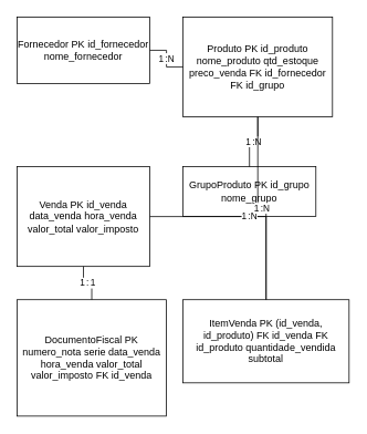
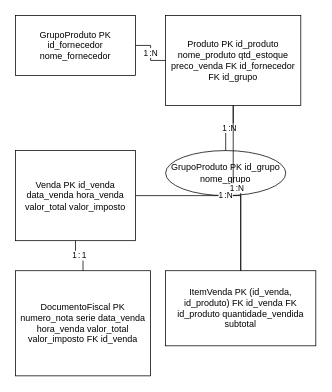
- <mxCell id="2" value="Fornecedor PK id_fornecedor nome_fornecedor" style="rounded=0;whiteSpace=wrap;html=1;strokeColor=#000000;fillColor=#ffffff" vertex="1" parent="1"><mxGeometry x="20" y="20" width="160" height="80" as="geometry" /></mxCell>
+ <mxCell id="2" value="GrupoProduto PK id_fornecedor nome_fornecedor" style="rounded=0;whiteSpace=wrap;html=1;strokeColor=#000000;fillColor=#ffffff" vertex="1" parent="1"><mxGeometry x="20" y="20" width="160" height="80" as="geometry" /></mxCell>
- <mxCell id="3" value="GrupoProduto PK id_grupo nome_grupo" style="rounded=0;whiteSpace=wrap;html=1;strokeColor=#000000;fillColor=#ffffff" vertex="1" parent="1"><mxGeometry x="220" y="200" width="160" height="60" as="geometry" /></mxCell>
+ <mxCell id="3" value="GrupoProduto PK id_grupo nome_grupo" style="ellipse;whiteSpace=wrap;html=1;strokeColor=#000000;fillColor=#ffffff;" vertex="1" parent="1"><mxGeometry x="220" y="200" width="160" height="60" as="geometry" /></mxCell>
